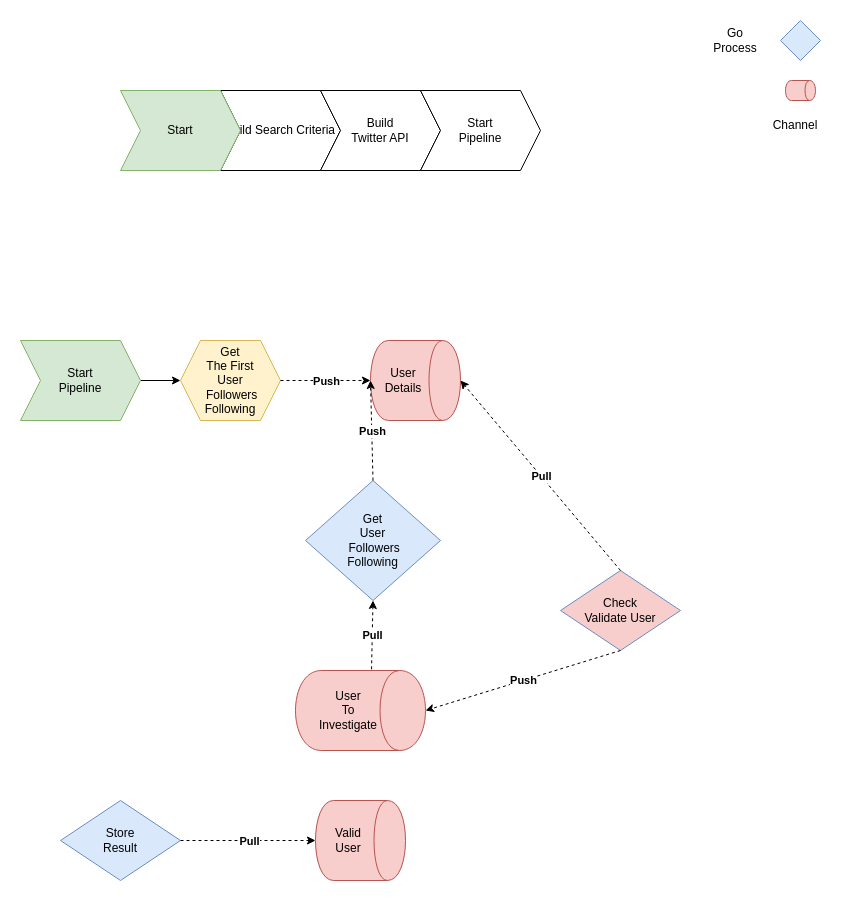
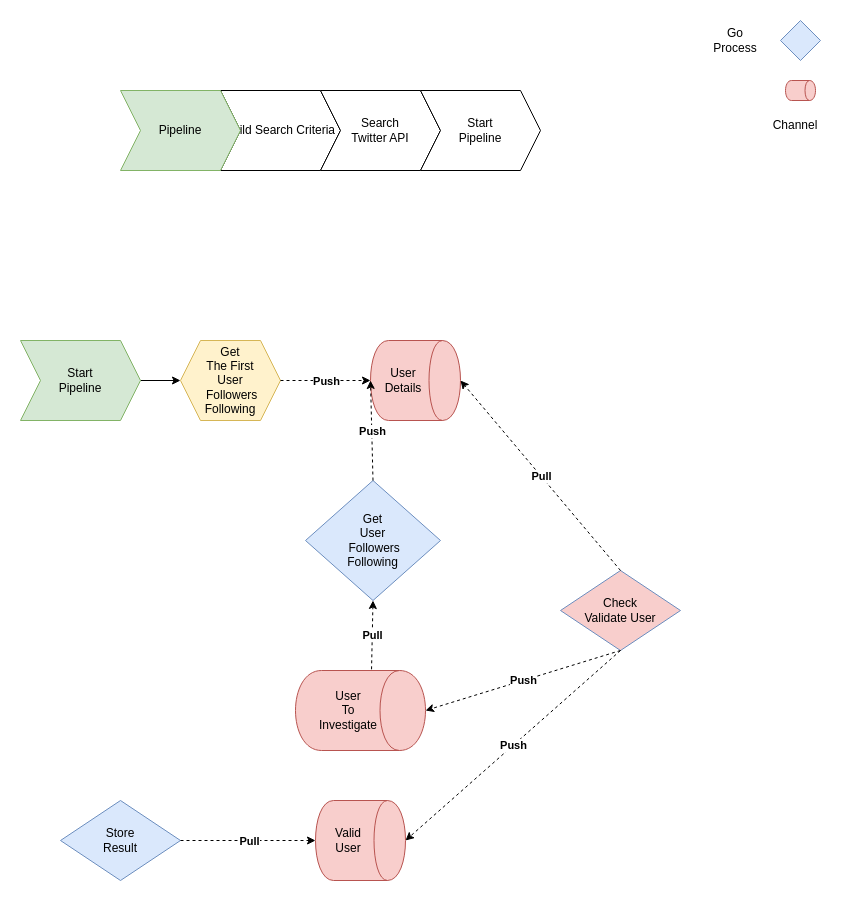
- <mxCell id="3" value="Start" style="shape=step;perimeter=stepPerimeter;whiteSpace=wrap;html=1;fixedSize=1;fillColor=#d5e8d4;strokeColor=#82b366;" vertex="1" parent="1"><mxGeometry x="120" y="90" width="120" height="80" as="geometry" /></mxCell>
+ <mxCell id="3" value="Pipeline" style="shape=step;perimeter=stepPerimeter;whiteSpace=wrap;html=1;fixedSize=1;fillColor=#d5e8d4;strokeColor=#82b366;" vertex="1" parent="1"><mxGeometry x="120" y="90" width="120" height="80" as="geometry" /></mxCell>
- <mxCell id="4" value="&lt;div&gt;Build &lt;br&gt;&lt;/div&gt;&lt;div&gt;Twitter API&lt;/div&gt;" style="shape=step;perimeter=stepPerimeter;whiteSpace=wrap;html=1;fixedSize=1;" vertex="1" parent="1"><mxGeometry x="320" y="90" width="120" height="80" as="geometry" /></mxCell>
+ <mxCell id="4" value="&lt;div&gt;Search &lt;br&gt;&lt;/div&gt;&lt;div&gt;Twitter API&lt;/div&gt;" style="shape=step;perimeter=stepPerimeter;whiteSpace=wrap;html=1;fixedSize=1;" vertex="1" parent="1"><mxGeometry x="320" y="90" width="120" height="80" as="geometry" /></mxCell>
+ <mxCell id="36" value="" style="endArrow=classic;html=1;dashed=1;entryX=0.5;entryY=0;entryDx=0;entryDy=0;exitX=0.5;exitY=1;exitDx=0;exitDy=0;" edge="1" parent="1" source="17" target="22"><mxGeometry relative="1" as="geometry"><mxPoint x="620" y="650" as="sourcePoint" /><mxPoint x="435" y="720" as="targetPoint" /></mxGeometry></mxCell>
+ <mxCell id="37" value="&lt;b&gt;Push&lt;br&gt;&lt;/b&gt;" style="edgeLabel;resizable=0;html=1;align=center;verticalAlign=middle;" connectable="0" vertex="1" parent="36"><mxGeometry relative="1" as="geometry" /></mxCell>
